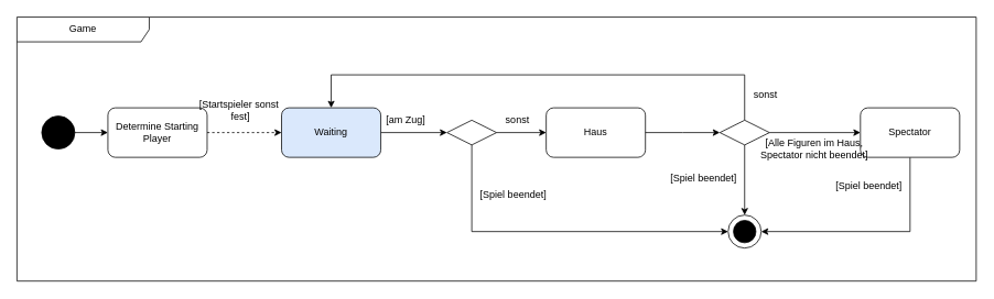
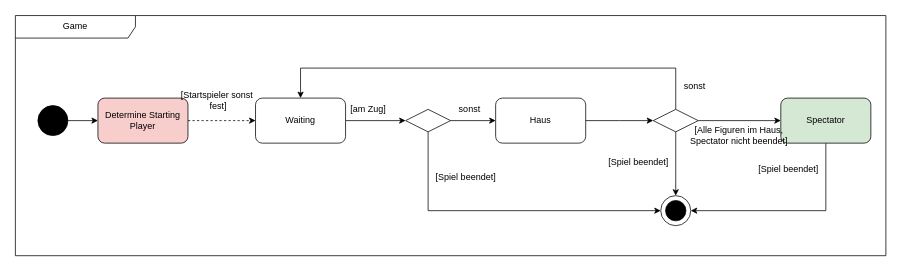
- <mxCell id="26" value="Determine Starting Player" style="rounded=1;whiteSpace=wrap;html=1;" parent="2" vertex="1"><mxGeometry x="110" y="110" width="120" height="60" as="geometry" /></mxCell>
+ <mxCell id="26" value="Determine Starting Player" style="rounded=1;whiteSpace=wrap;html=1;fillColor=#f8cecc;" parent="2" vertex="1"><mxGeometry x="110" y="110" width="120" height="60" as="geometry" /></mxCell>
- <mxCell id="5" value="Waiting" style="rounded=1;whiteSpace=wrap;html=1;fillColor=#dae8fc;" parent="2" vertex="1"><mxGeometry x="320" y="110" width="120" height="60" as="geometry" /></mxCell>
+ <mxCell id="5" value="Waiting" style="rounded=1;whiteSpace=wrap;html=1;" parent="2" vertex="1"><mxGeometry x="320" y="110" width="120" height="60" as="geometry" /></mxCell>
- <mxCell id="14" value="Spectator" style="rounded=1;whiteSpace=wrap;html=1;" parent="2" vertex="1"><mxGeometry x="1020" y="110" width="120" height="60" as="geometry" /></mxCell>
+ <mxCell id="14" value="Spectator" style="rounded=1;whiteSpace=wrap;html=1;fillColor=#d5e8d4;" parent="2" vertex="1"><mxGeometry x="1020" y="110" width="120" height="60" as="geometry" /></mxCell>
